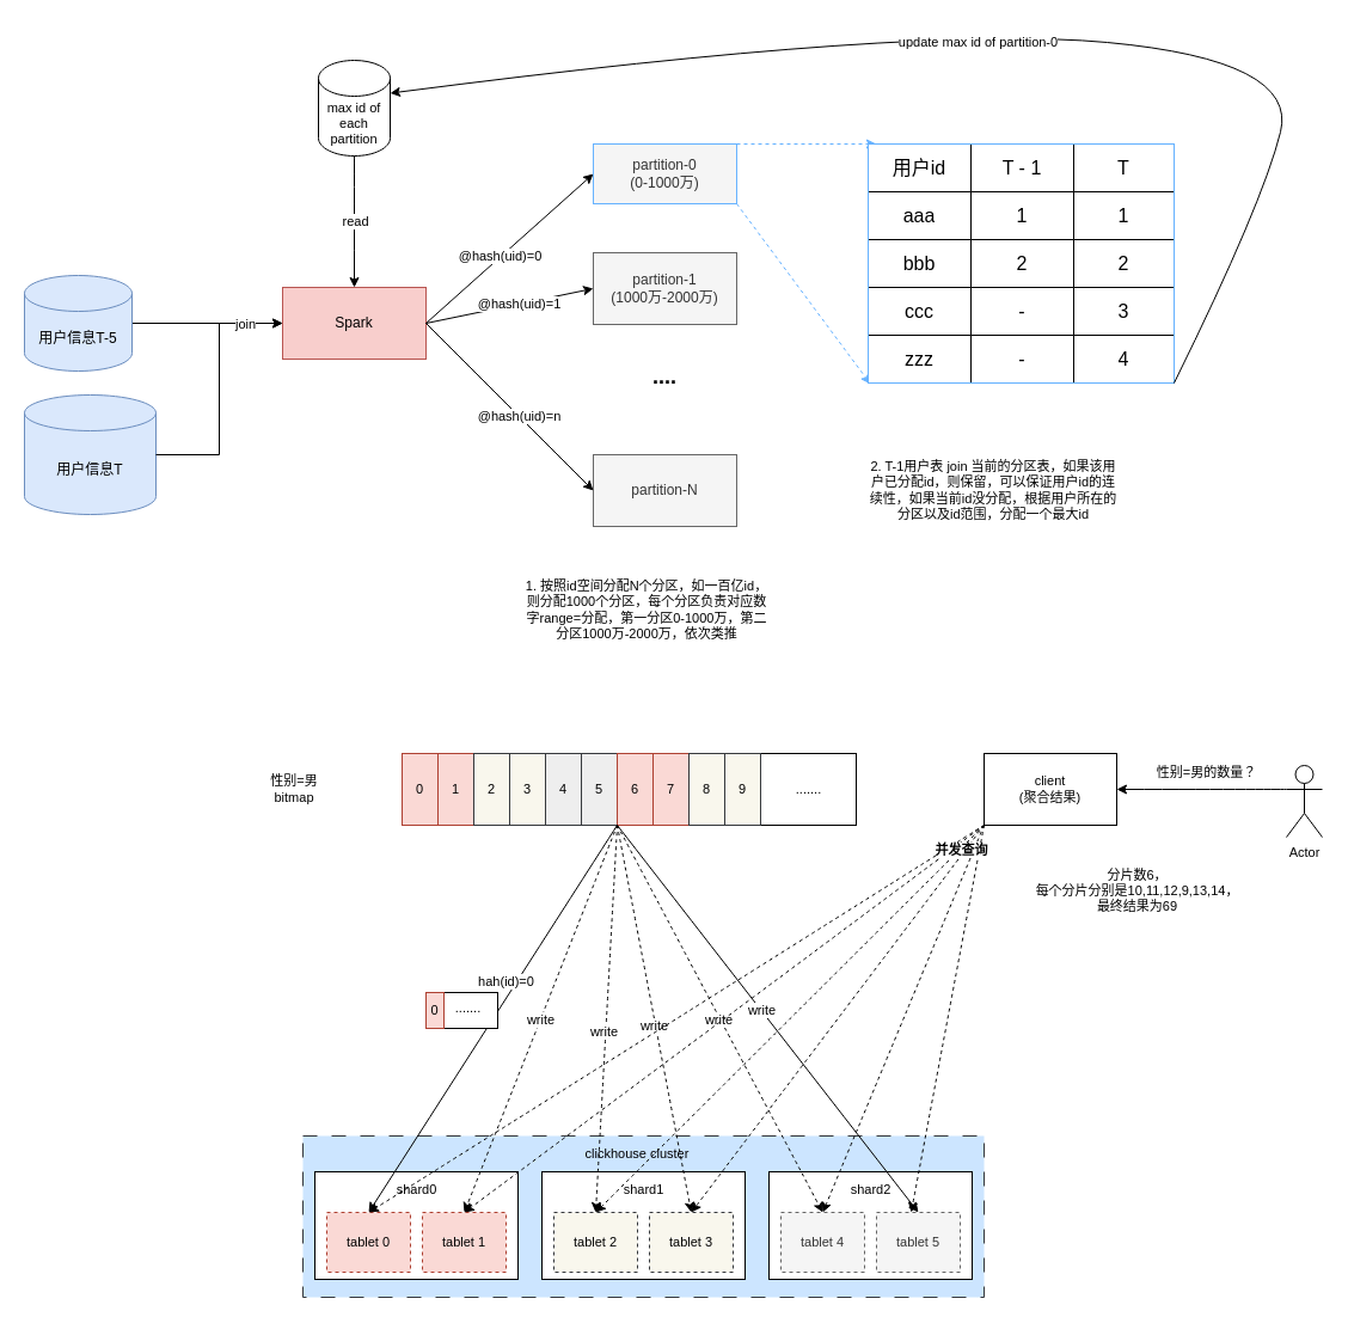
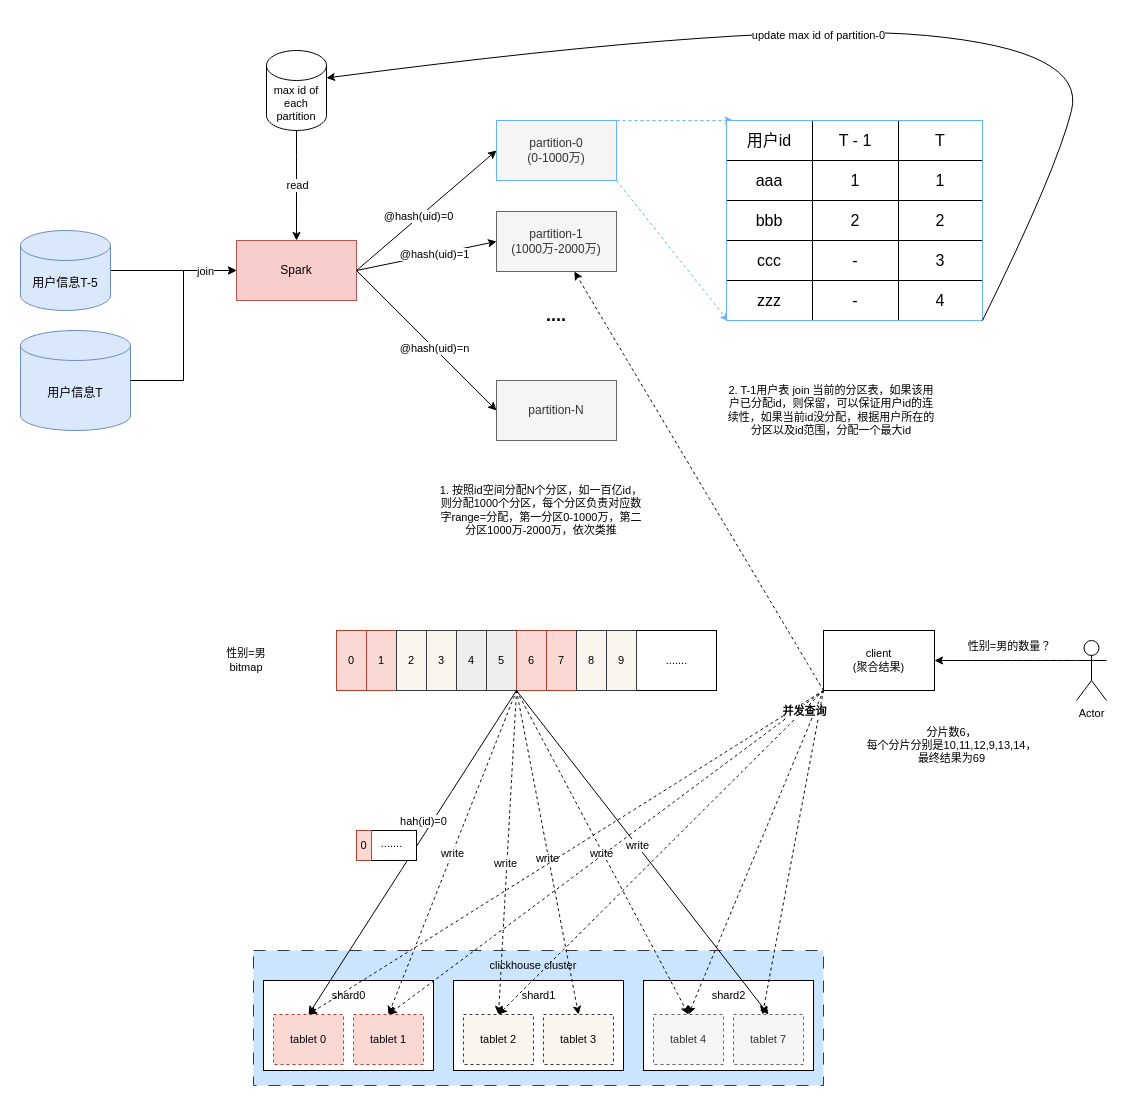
- <mxCell id="20" value="partition-0&lt;br&gt;(0-1000万)" style="rounded=0;whiteSpace=wrap;html=1;fillColor=#f5f5f5;fontColor=#333333;strokeColor=#66B2FF;" vertex="1" parent="1"><mxGeometry x="496" y="120" width="120" height="50" as="geometry" /></mxCell>
+ <mxCell id="20" value="partition-0&lt;br&gt;(0-1000万)" style="rounded=0;whiteSpace=wrap;html=1;fillColor=#f5f5f5;fontColor=#333333;strokeColor=#66B2FF;" vertex="1" parent="1"><mxGeometry x="496" y="120" width="120" height="60" as="geometry" /></mxCell>
- <mxCell id="98" value="" style="endArrow=classic;html=1;rounded=0;dashed=1;strokeColor=#000000;fontSize=11;curved=1;exitX=0;exitY=1;exitDx=0;exitDy=0;entryX=0.5;entryY=0;entryDx=0;entryDy=0;" edge="1" parent="1" source="93" target="11"><mxGeometry width="50" height="50" relative="1" as="geometry"><mxPoint x="853" y="832" as="sourcePoint" /><mxPoint x="338" y="1044" as="targetPoint" /></mxGeometry></mxCell>
+ <mxCell id="98" value="" style="endArrow=classic;html=1;rounded=0;dashed=1;strokeColor=#000000;fontSize=11;curved=1;exitX=0;exitY=1;exitDx=0;exitDy=0;" edge="1" parent="1" source="93" target="21"><mxGeometry width="50" height="50" relative="1" as="geometry"><mxPoint x="853" y="832" as="sourcePoint" /><mxPoint x="338" y="1044" as="targetPoint" /></mxGeometry></mxCell>
- <mxCell id="15" value="tablet 5" style="rounded=0;whiteSpace=wrap;html=1;strokeColor=#666666;fontSize=11;fillColor=#f5f5f5;dashed=1;fontColor=#333333;" vertex="1" parent="2"><mxGeometry x="480" y="64" width="70" height="50" as="geometry" /></mxCell>
+ <mxCell id="15" value="tablet 7" style="rounded=0;whiteSpace=wrap;html=1;strokeColor=#666666;fontSize=11;fillColor=#f5f5f5;dashed=1;fontColor=#333333;" vertex="1" parent="2"><mxGeometry x="480" y="64" width="70" height="50" as="geometry" /></mxCell>
